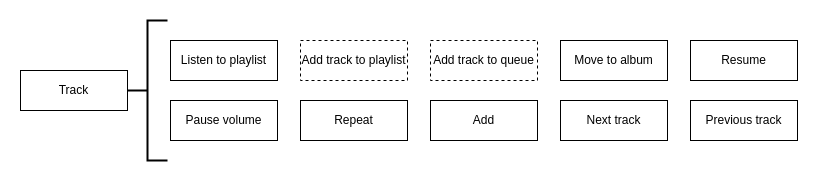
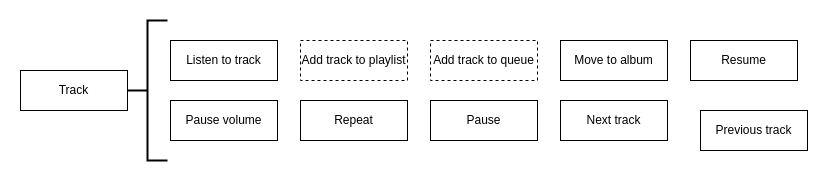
- <mxCell id="2" value="Listen to playlist" style="rounded=0;whiteSpace=wrap;html=1;" vertex="1" parent="1"><mxGeometry x="170" y="40" width="107" height="40" as="geometry" /></mxCell>
+ <mxCell id="2" value="Listen to track" style="rounded=0;whiteSpace=wrap;html=1;" vertex="1" parent="1"><mxGeometry x="170" y="40" width="107" height="40" as="geometry" /></mxCell>
- <mxCell id="9" value="Add" style="rounded=0;whiteSpace=wrap;html=1;" vertex="1" parent="1"><mxGeometry x="430" y="100" width="107" height="40" as="geometry" /></mxCell>
+ <mxCell id="9" value="Pause" style="rounded=0;whiteSpace=wrap;html=1;" vertex="1" parent="1"><mxGeometry x="430" y="100" width="107" height="40" as="geometry" /></mxCell>
- <mxCell id="11" value="Previous track" style="rounded=0;whiteSpace=wrap;html=1;" vertex="1" parent="1"><mxGeometry x="690" y="100" width="107" height="40" as="geometry" /></mxCell>
+ <mxCell id="11" value="Previous track" style="rounded=0;whiteSpace=wrap;html=1;" vertex="1" parent="1"><mxGeometry x="700" y="110" width="107" height="40" as="geometry" /></mxCell>
